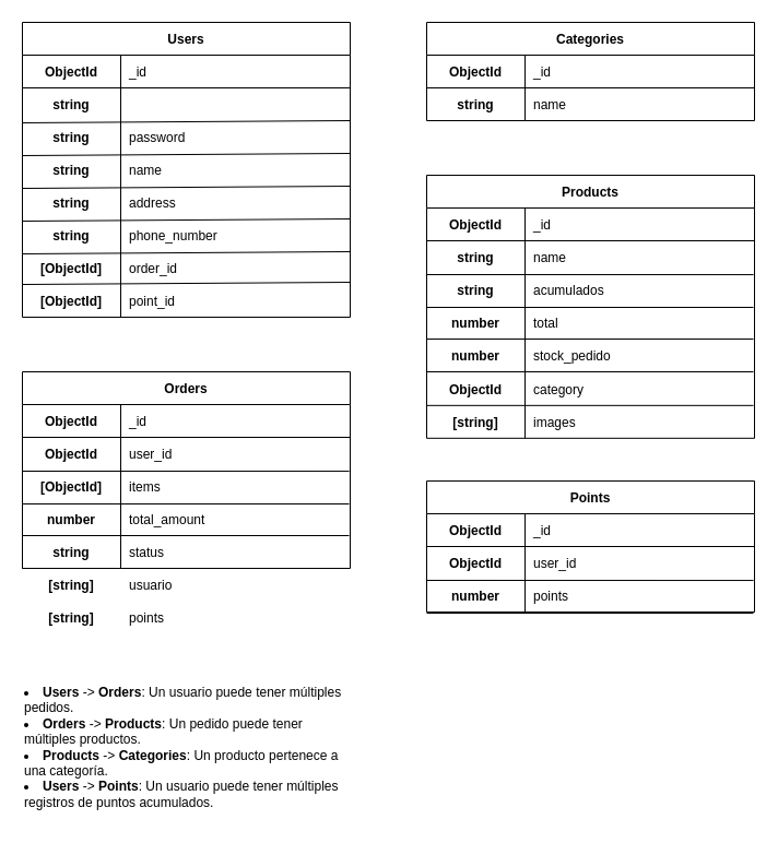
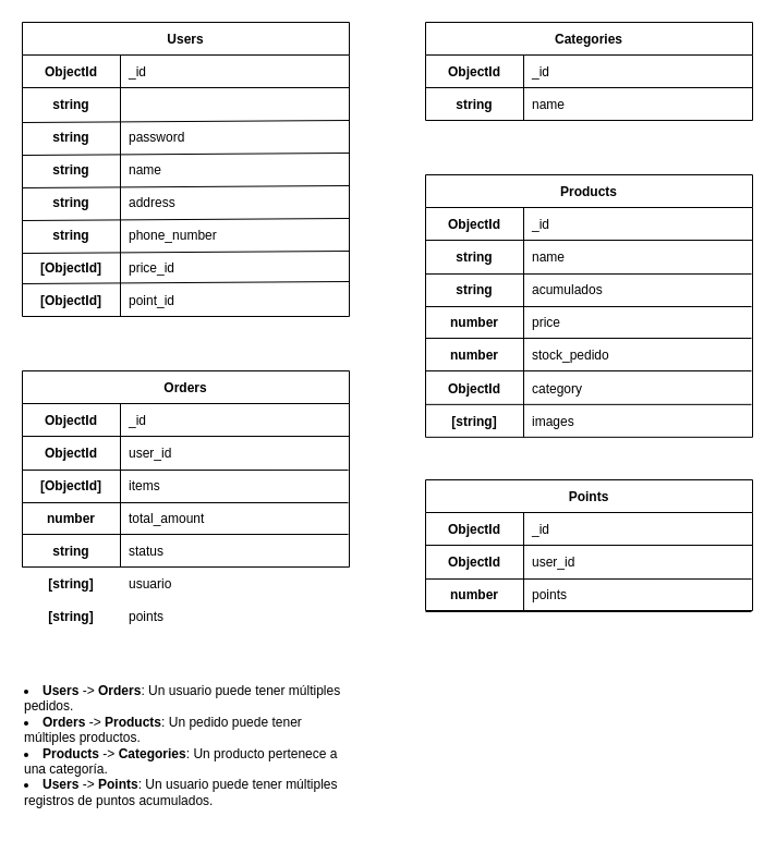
- <mxCell id="18" value="order_id" style="shape=partialRectangle;overflow=hidden;connectable=0;fillColor=none;top=0;left=0;bottom=0;right=0;align=left;spacingLeft=6;strokeColor=default;verticalAlign=middle;fontFamily=Helvetica;fontSize=12;fontColor=default;fontStyle=0;" parent="1" vertex="1"><mxGeometry x="110" y="230" width="210" height="30" as="geometry"><mxRectangle width="210" height="30" as="alternateBounds" /></mxGeometry></mxCell>
+ <mxCell id="18" value="price_id" style="shape=partialRectangle;overflow=hidden;connectable=0;fillColor=none;top=0;left=0;bottom=0;right=0;align=left;spacingLeft=6;strokeColor=default;verticalAlign=middle;fontFamily=Helvetica;fontSize=12;fontColor=default;fontStyle=0;" parent="1" vertex="1"><mxGeometry x="110" y="230" width="210" height="30" as="geometry"><mxRectangle width="210" height="30" as="alternateBounds" /></mxGeometry></mxCell>
- <mxCell id="64" value="total" style="shape=partialRectangle;overflow=hidden;connectable=0;fillColor=none;top=0;left=0;bottom=0;right=0;align=left;spacingLeft=6;fontStyle=0;" parent="1" vertex="1"><mxGeometry x="480" y="280" width="210" height="30" as="geometry"><mxRectangle width="210" height="30" as="alternateBounds" /></mxGeometry></mxCell>
+ <mxCell id="64" value="price" style="shape=partialRectangle;overflow=hidden;connectable=0;fillColor=none;top=0;left=0;bottom=0;right=0;align=left;spacingLeft=6;fontStyle=0;" parent="1" vertex="1"><mxGeometry x="480" y="280" width="210" height="30" as="geometry"><mxRectangle width="210" height="30" as="alternateBounds" /></mxGeometry></mxCell>
